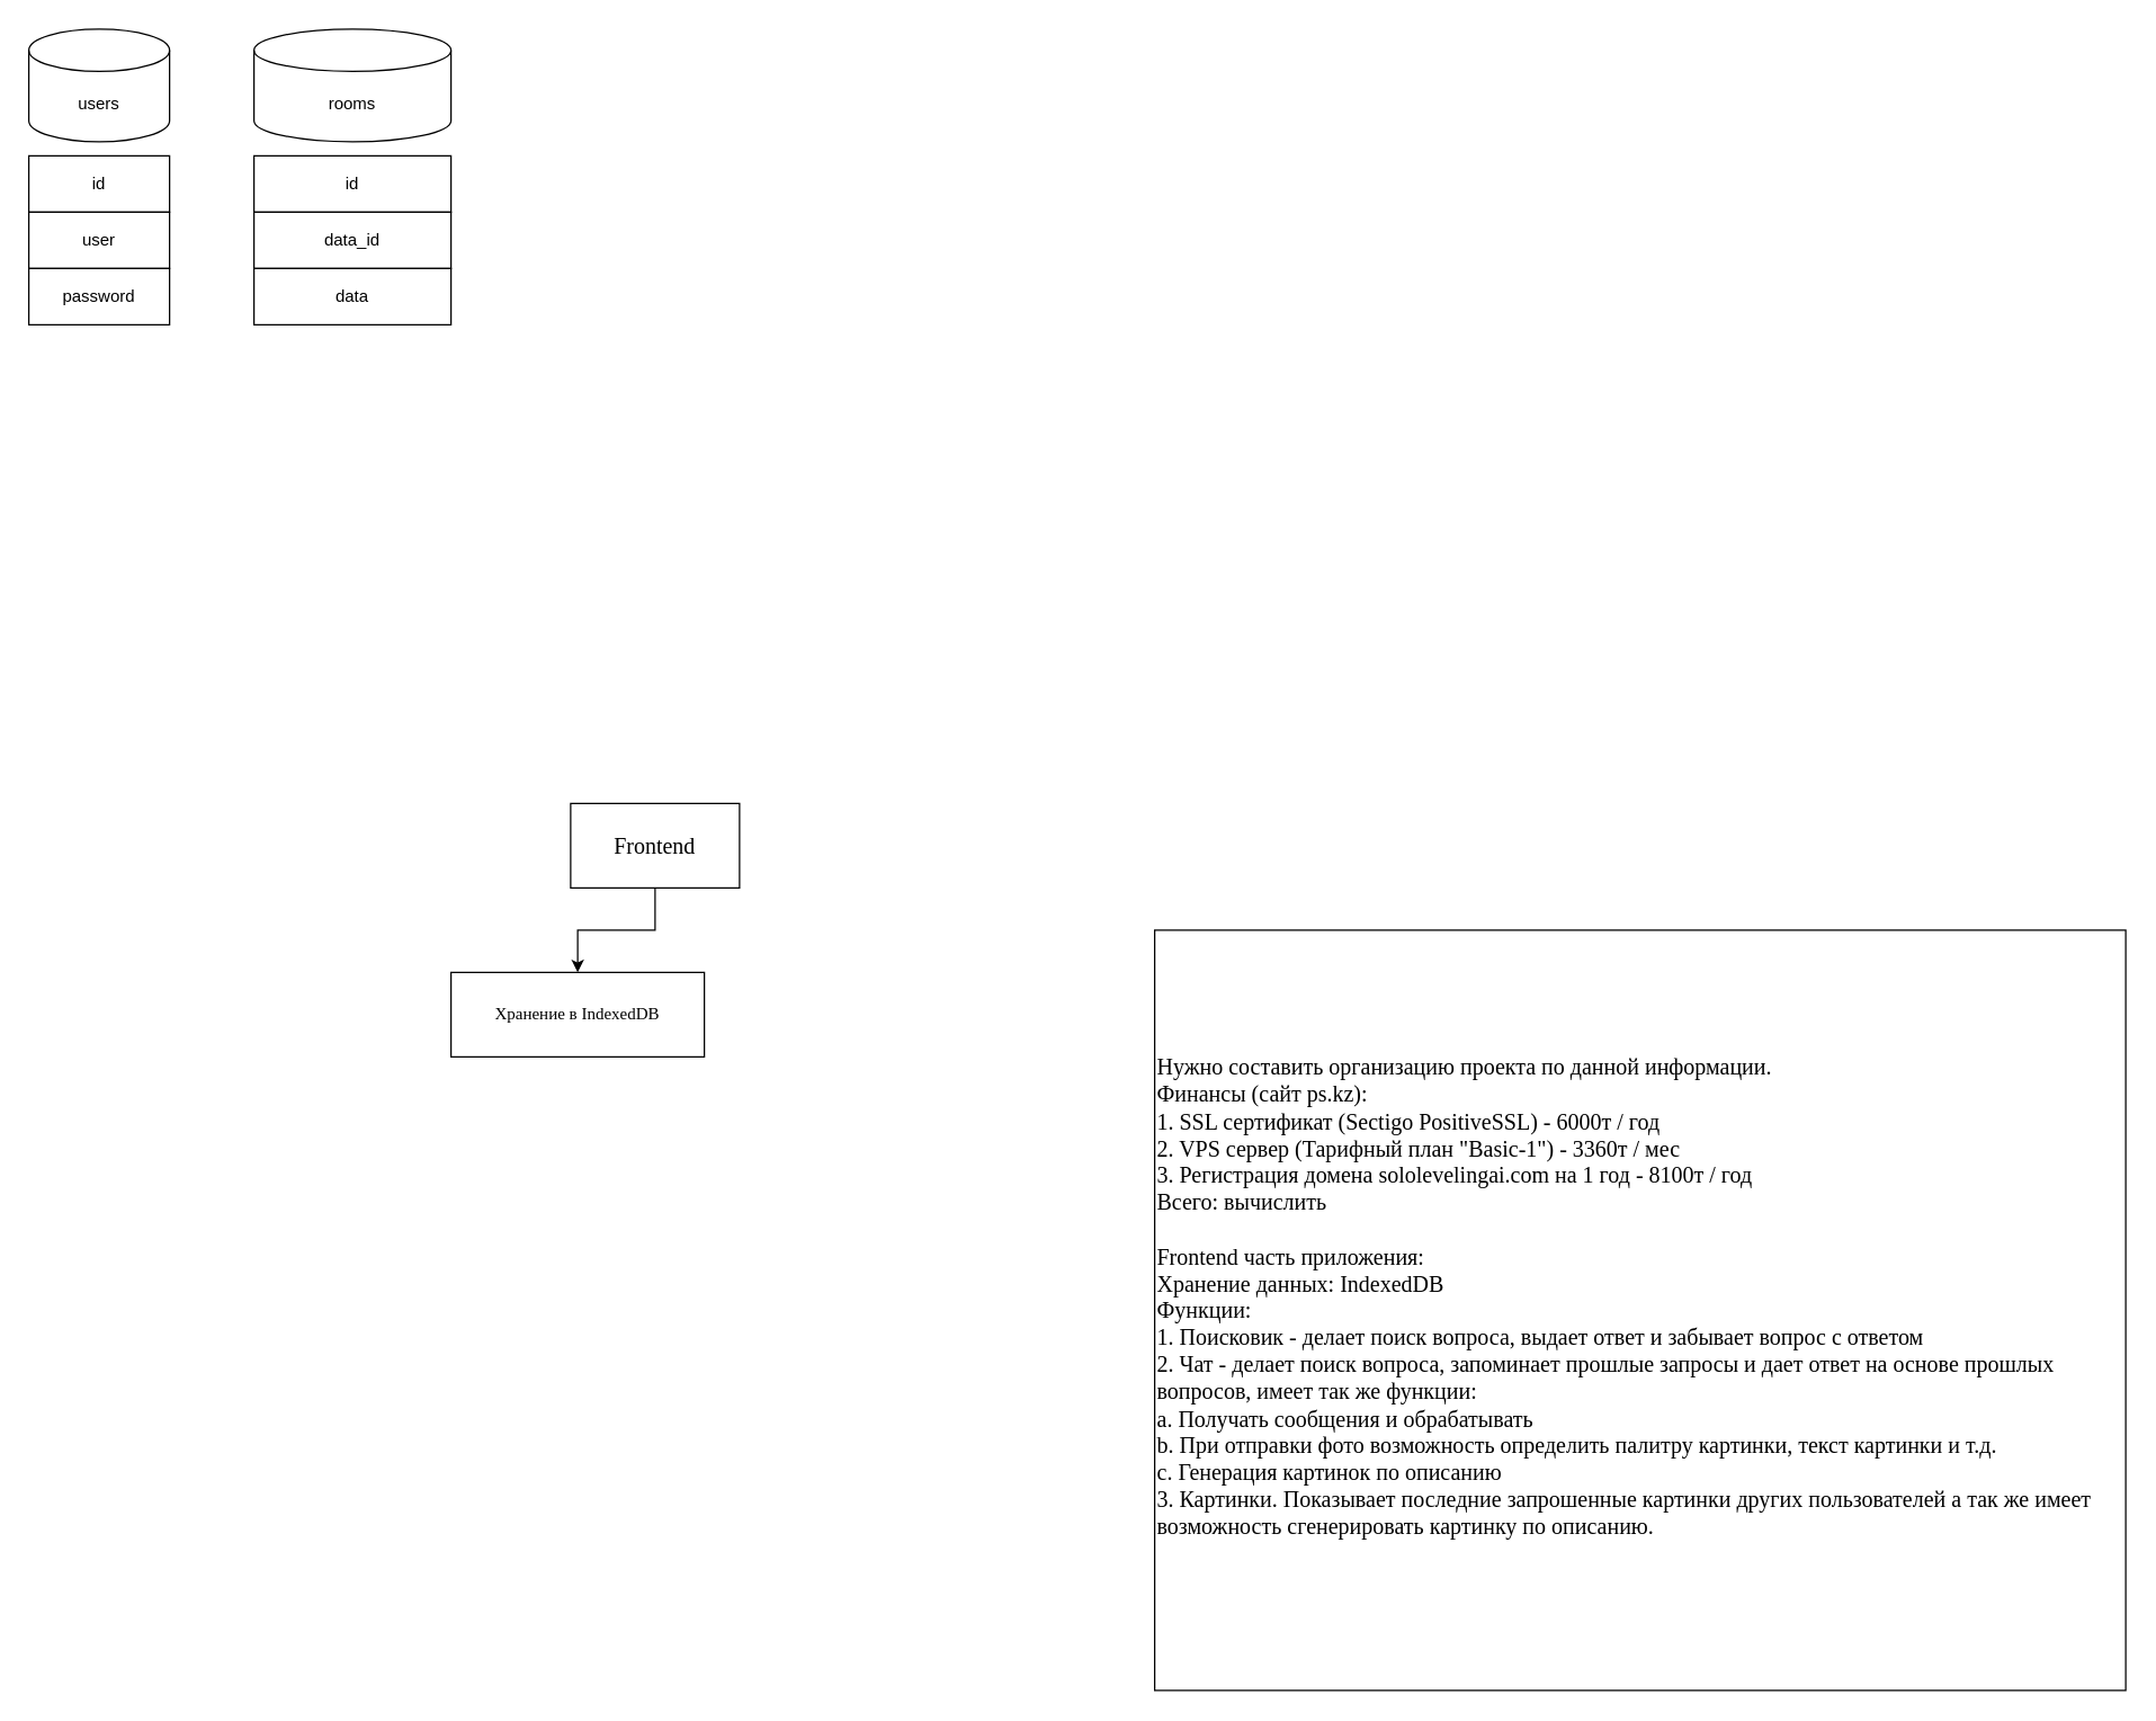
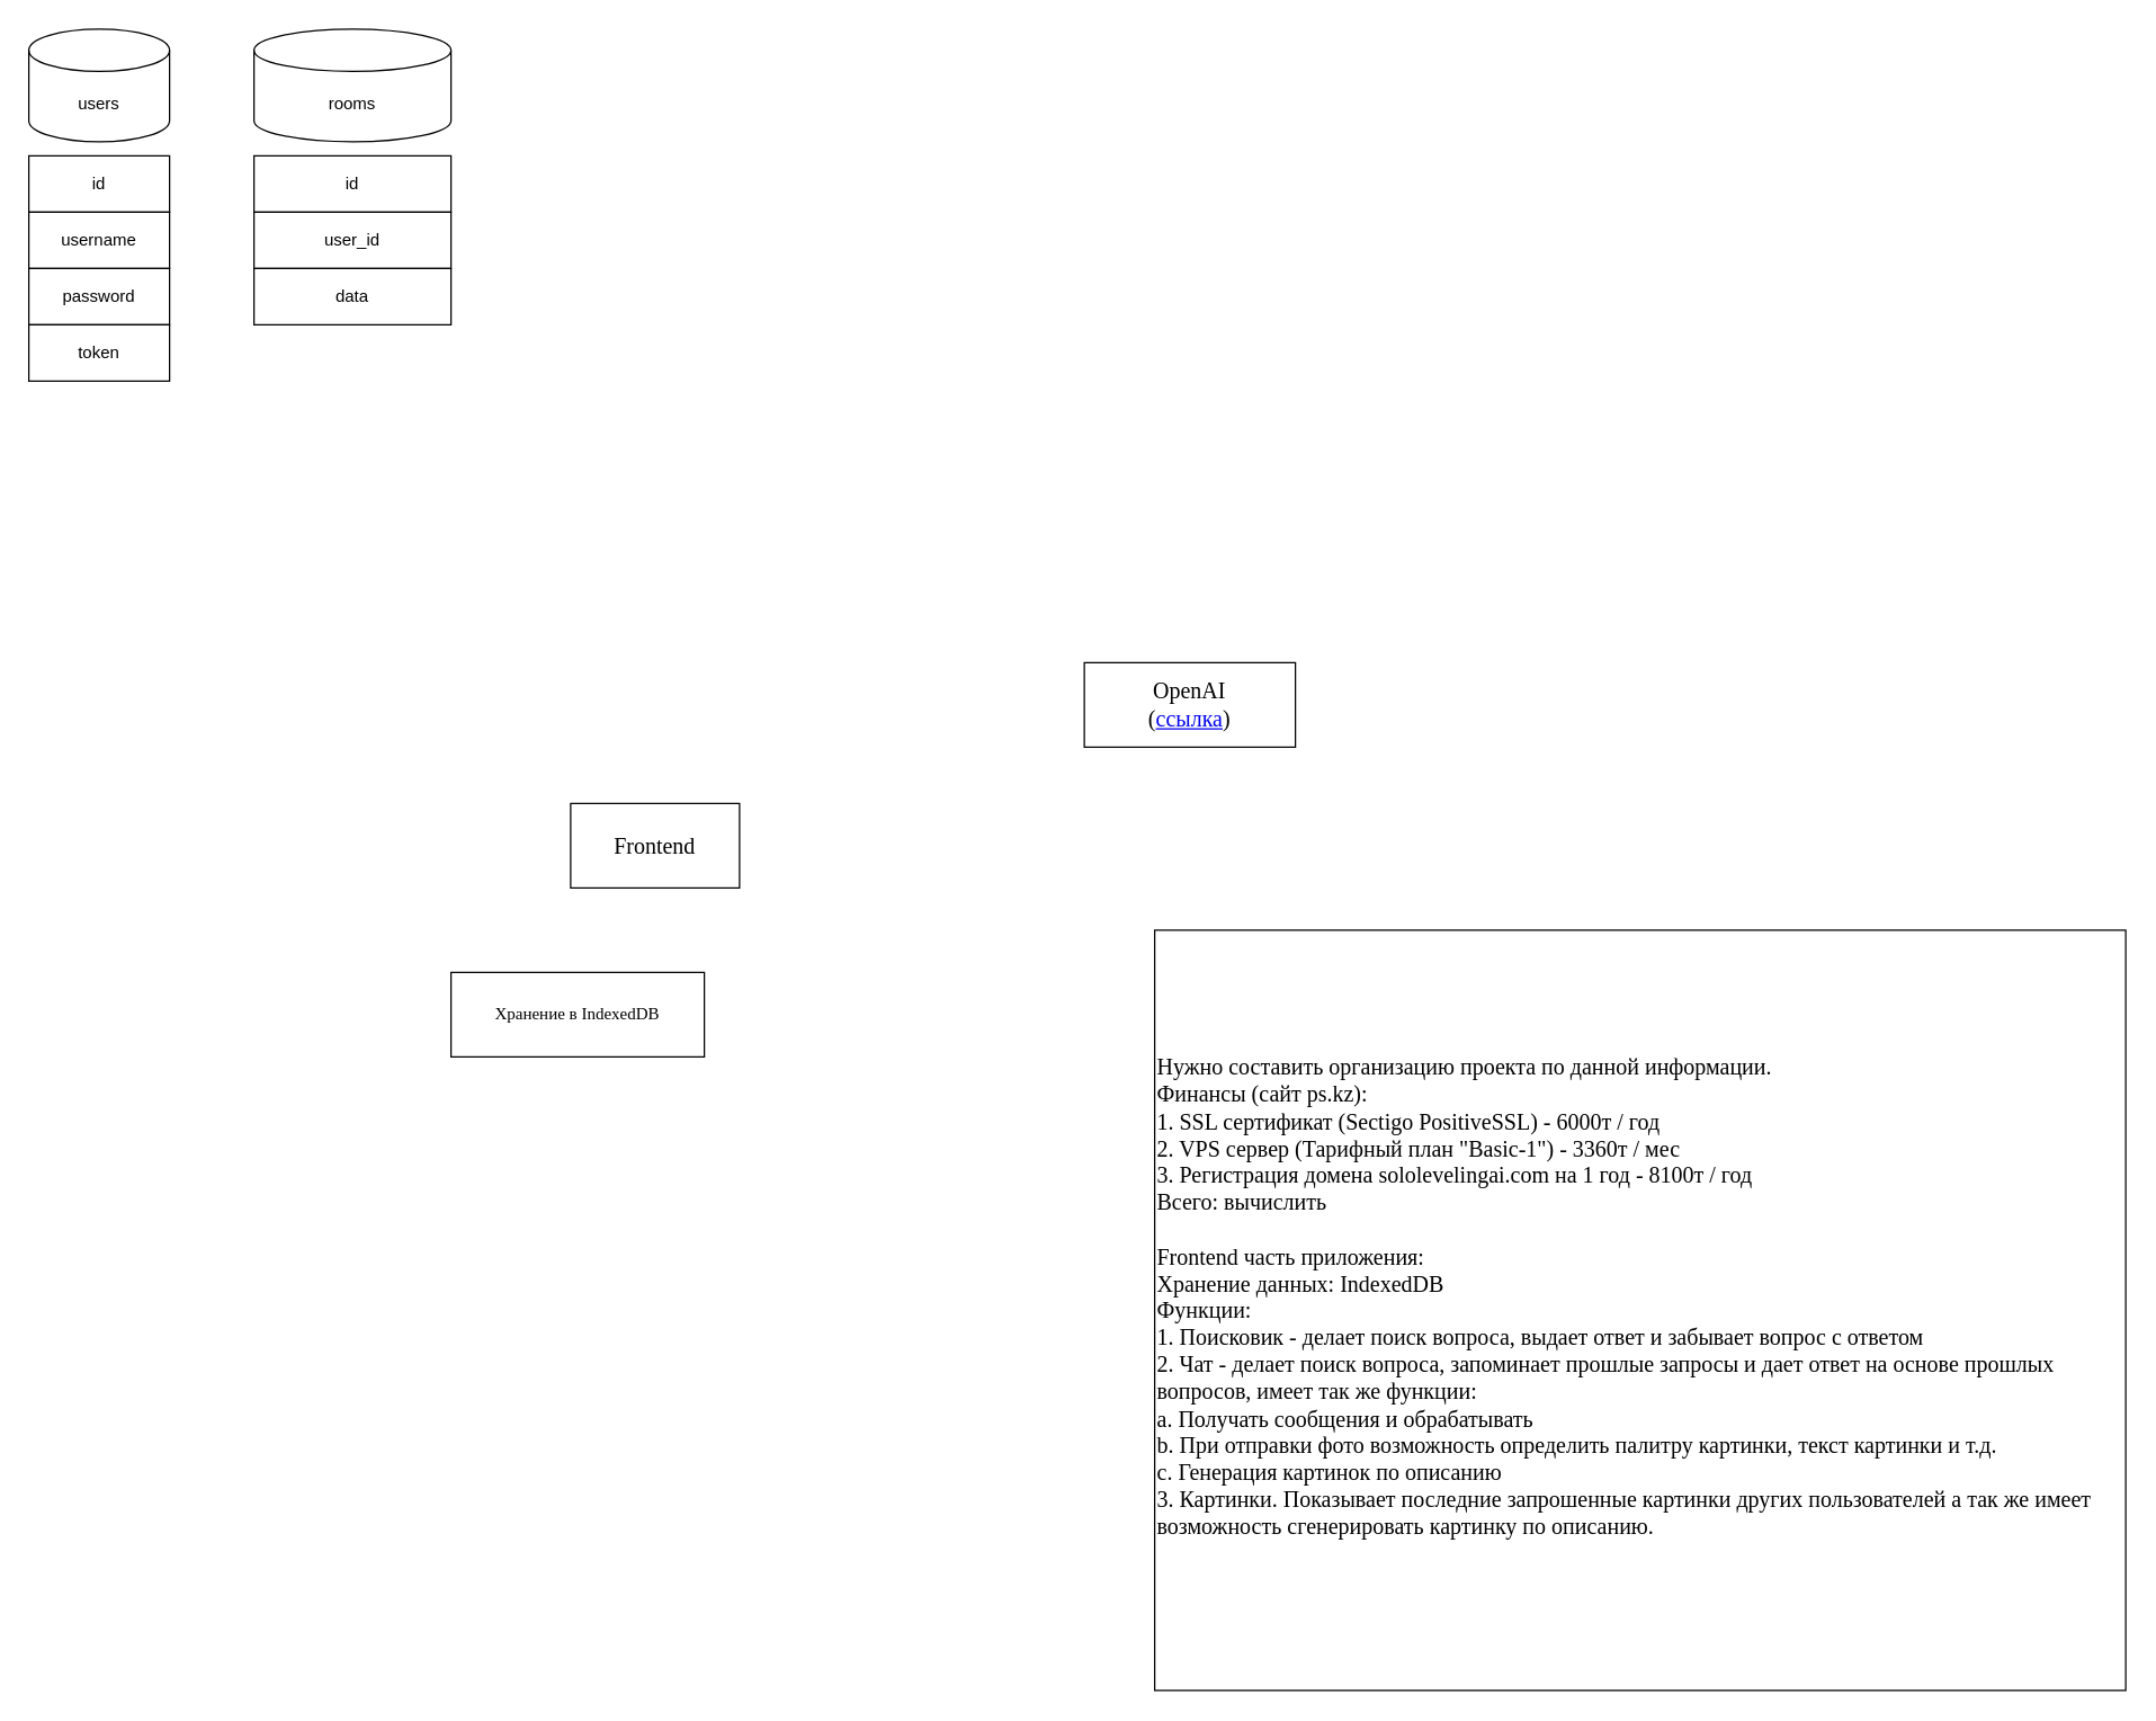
- <mxCell id="5" value="user" style="rounded=0;whiteSpace=wrap;html=1;" parent="1" vertex="1"><mxGeometry x="20" y="150" width="100" height="40" as="geometry" /></mxCell>
+ <mxCell id="5" value="username" style="rounded=0;whiteSpace=wrap;html=1;" parent="1" vertex="1"><mxGeometry x="20" y="150" width="100" height="40" as="geometry" /></mxCell>
- <mxCell id="8" value="data_id" style="rounded=0;whiteSpace=wrap;html=1;" parent="1" vertex="1"><mxGeometry x="180" y="150" width="140" height="40" as="geometry" /></mxCell>
+ <mxCell id="8" value="user_id" style="rounded=0;whiteSpace=wrap;html=1;" parent="1" vertex="1"><mxGeometry x="180" y="150" width="140" height="40" as="geometry" /></mxCell>
+ <mxCell id="10" value="token" style="rounded=0;whiteSpace=wrap;html=1;" vertex="1" parent="1"><mxGeometry x="20" y="230" width="100" height="40" as="geometry" /></mxCell>
+ <mxCell id="14" value="&lt;font face=&quot;Comic Sans MS&quot;&gt;OpenAI &lt;br&gt;(&lt;a href=&quot;https://platform.openai.com/overview&quot;&gt;ссылка&lt;/a&gt;)&lt;/font&gt;" style="rounded=0;whiteSpace=wrap;html=1;shadow=0;glass=0;sketch=0;fontSize=16;" vertex="1" parent="1"><mxGeometry x="770" y="470" width="150" height="60" as="geometry" /></mxCell>
- <mxCell id="11" style="edgeStyle=orthogonalEdgeStyle;rounded=0;orthogonalLoop=1;jettySize=auto;html=1;entryX=0.5;entryY=0;entryDx=0;entryDy=0;fontFamily=Comic Sans MS;" edge="1" parent="1" source="12" target="13"><mxGeometry relative="1" as="geometry" /></mxCell>
